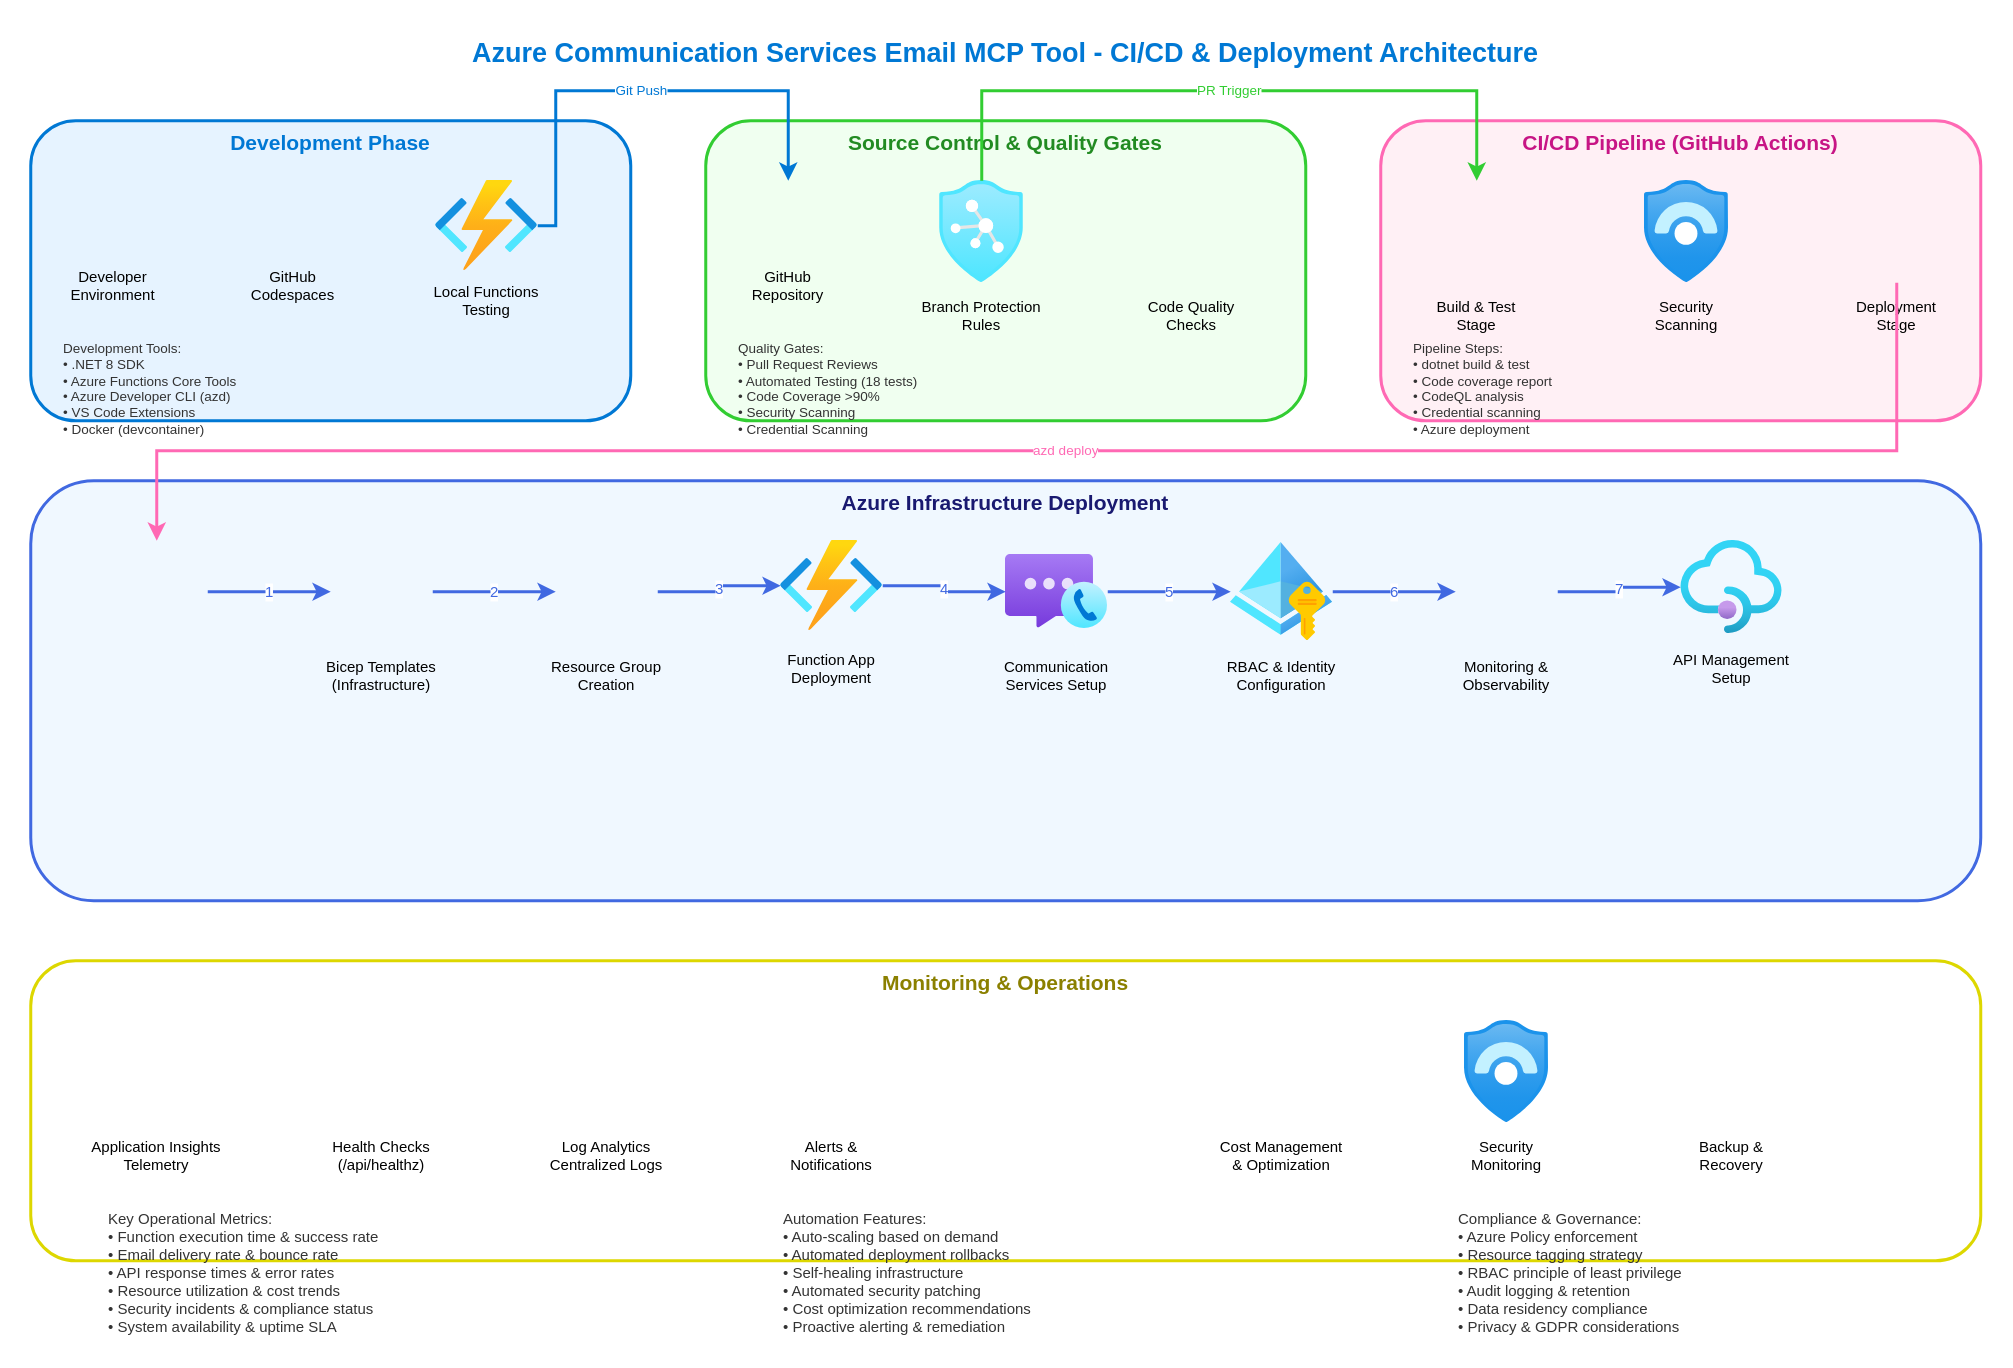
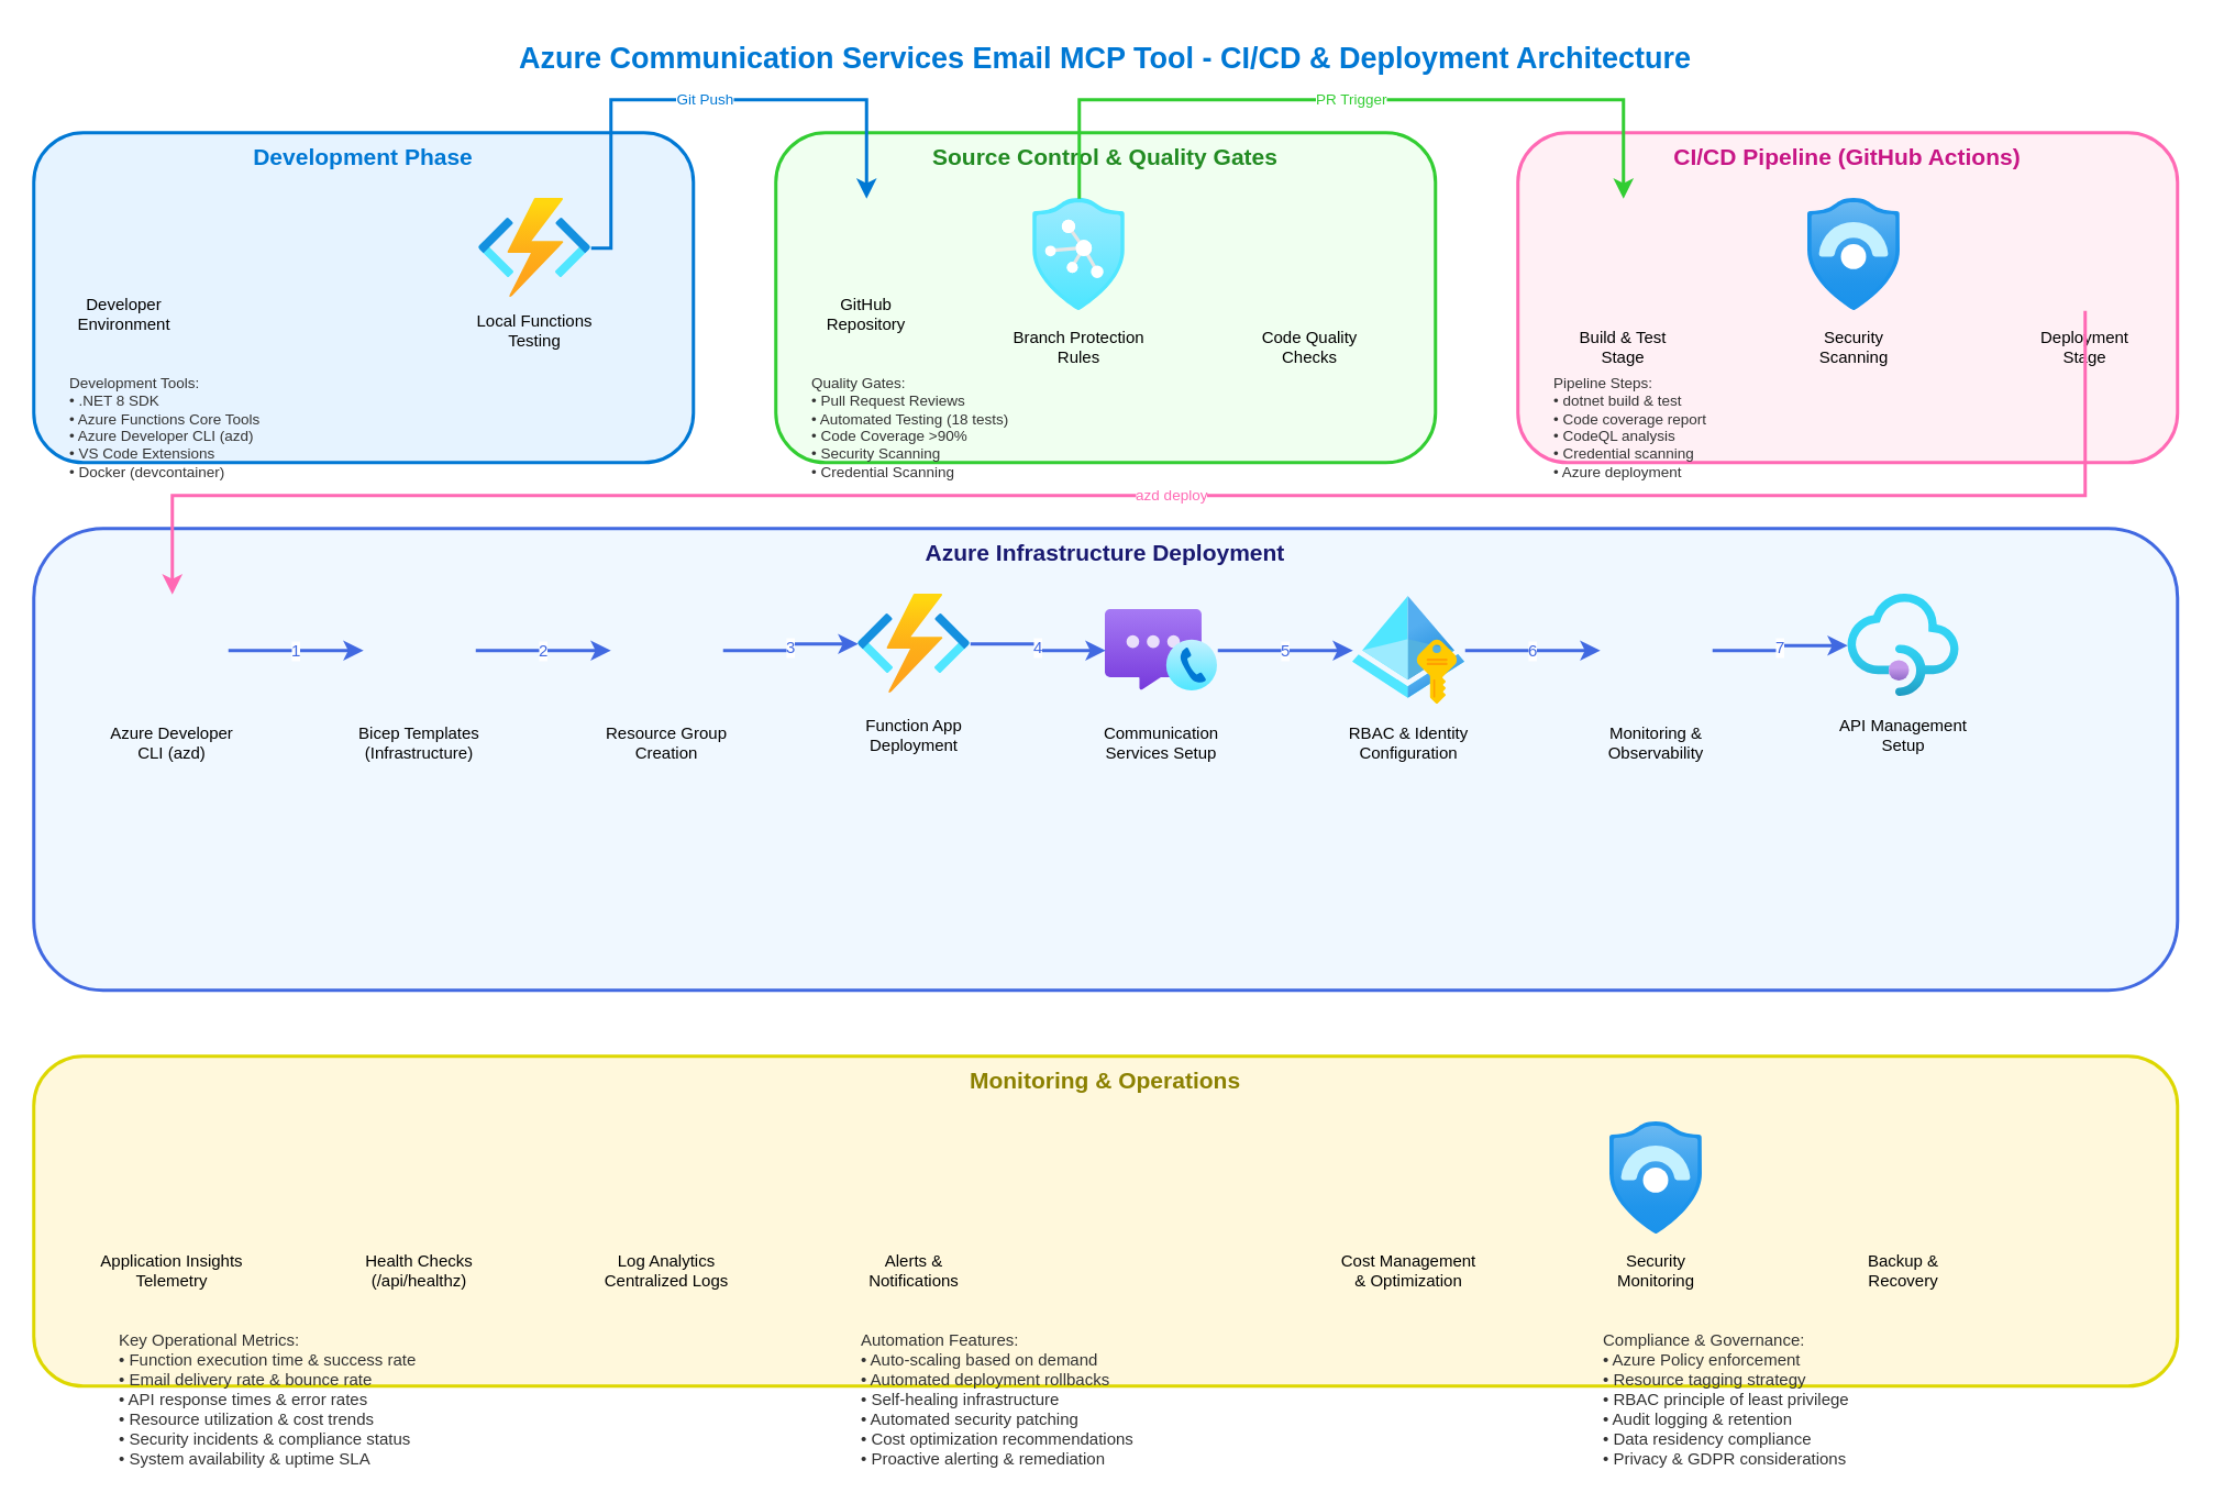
- <mxCell id="7" value="GitHub&#10;Codespaces" style="text;html=1;strokeColor=none;fillColor=none;align=center;verticalAlign=middle;whiteSpace=wrap;rounded=0;fontSize=10;" vertex="1" parent="1"><mxGeometry x="155" y="175" width="80" height="30" as="geometry" /></mxCell>
+ <mxCell id="29" value="Azure Developer&#10;CLI (azd)" style="text;html=1;strokeColor=none;fillColor=none;align=center;verticalAlign=middle;whiteSpace=wrap;rounded=0;fontSize=10;" vertex="1" parent="1"><mxGeometry x="50" y="435" width="108" height="30" as="geometry" /></mxCell>
- <mxCell id="51" value="Monitoring &amp; Operations" style="rounded=1;whiteSpace=wrap;html=1;fillColor=#ffffff;strokeColor=#DDD700;strokeWidth=2;fontStyle=1;fontSize=14;fontColor=#8B8000;verticalAlign=top;" vertex="1" parent="1"><mxGeometry x="20" y="640" width="1300" height="200" as="geometry" /></mxCell>
+ <mxCell id="51" value="Monitoring &amp; Operations" style="rounded=1;whiteSpace=wrap;html=1;fillColor=#FFF8DC;strokeColor=#DDD700;strokeWidth=2;fontStyle=1;fontSize=14;fontColor=#8B8000;verticalAlign=top;" vertex="1" parent="1"><mxGeometry x="20" y="640" width="1300" height="200" as="geometry" /></mxCell>
